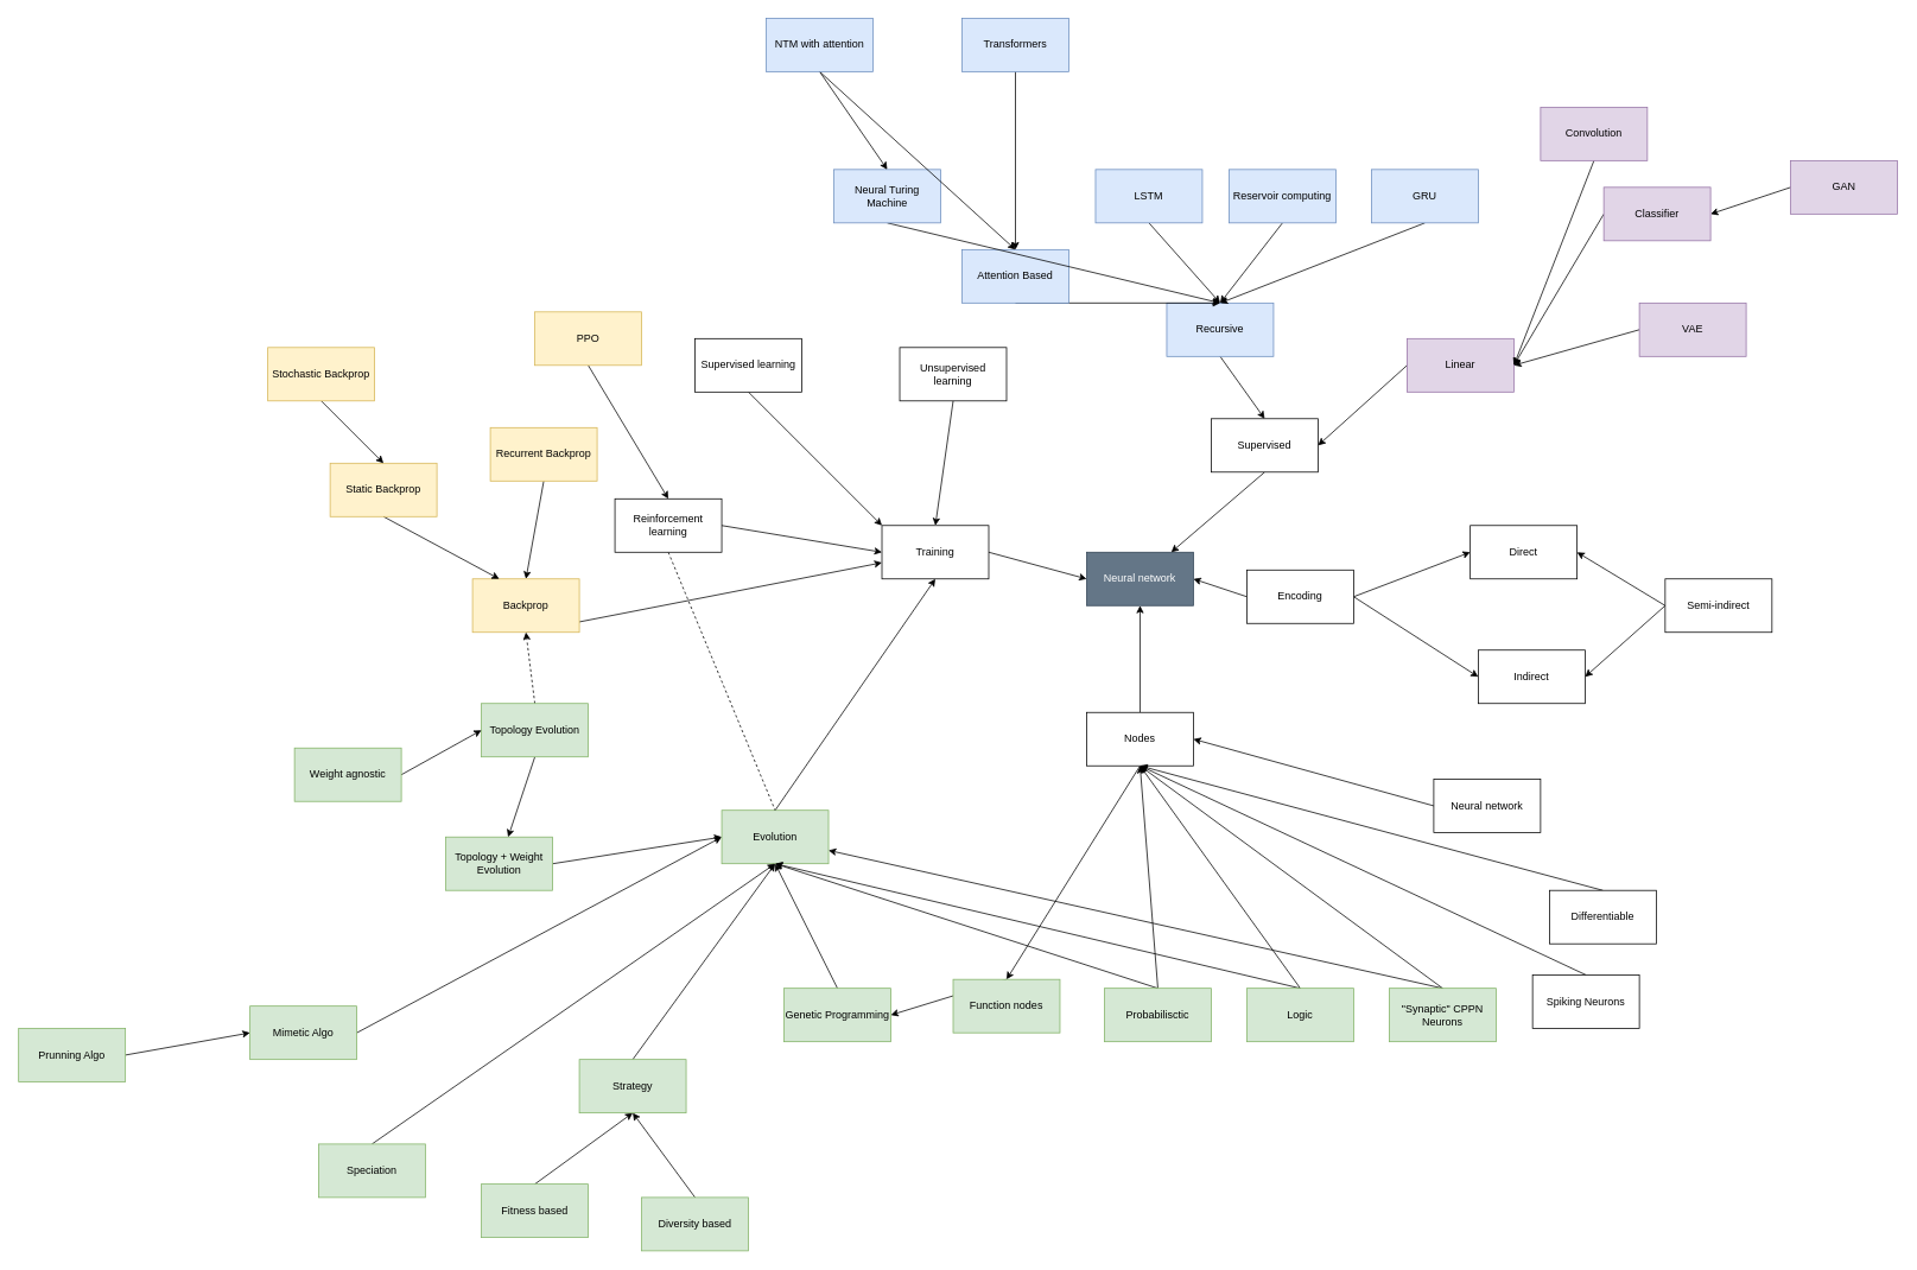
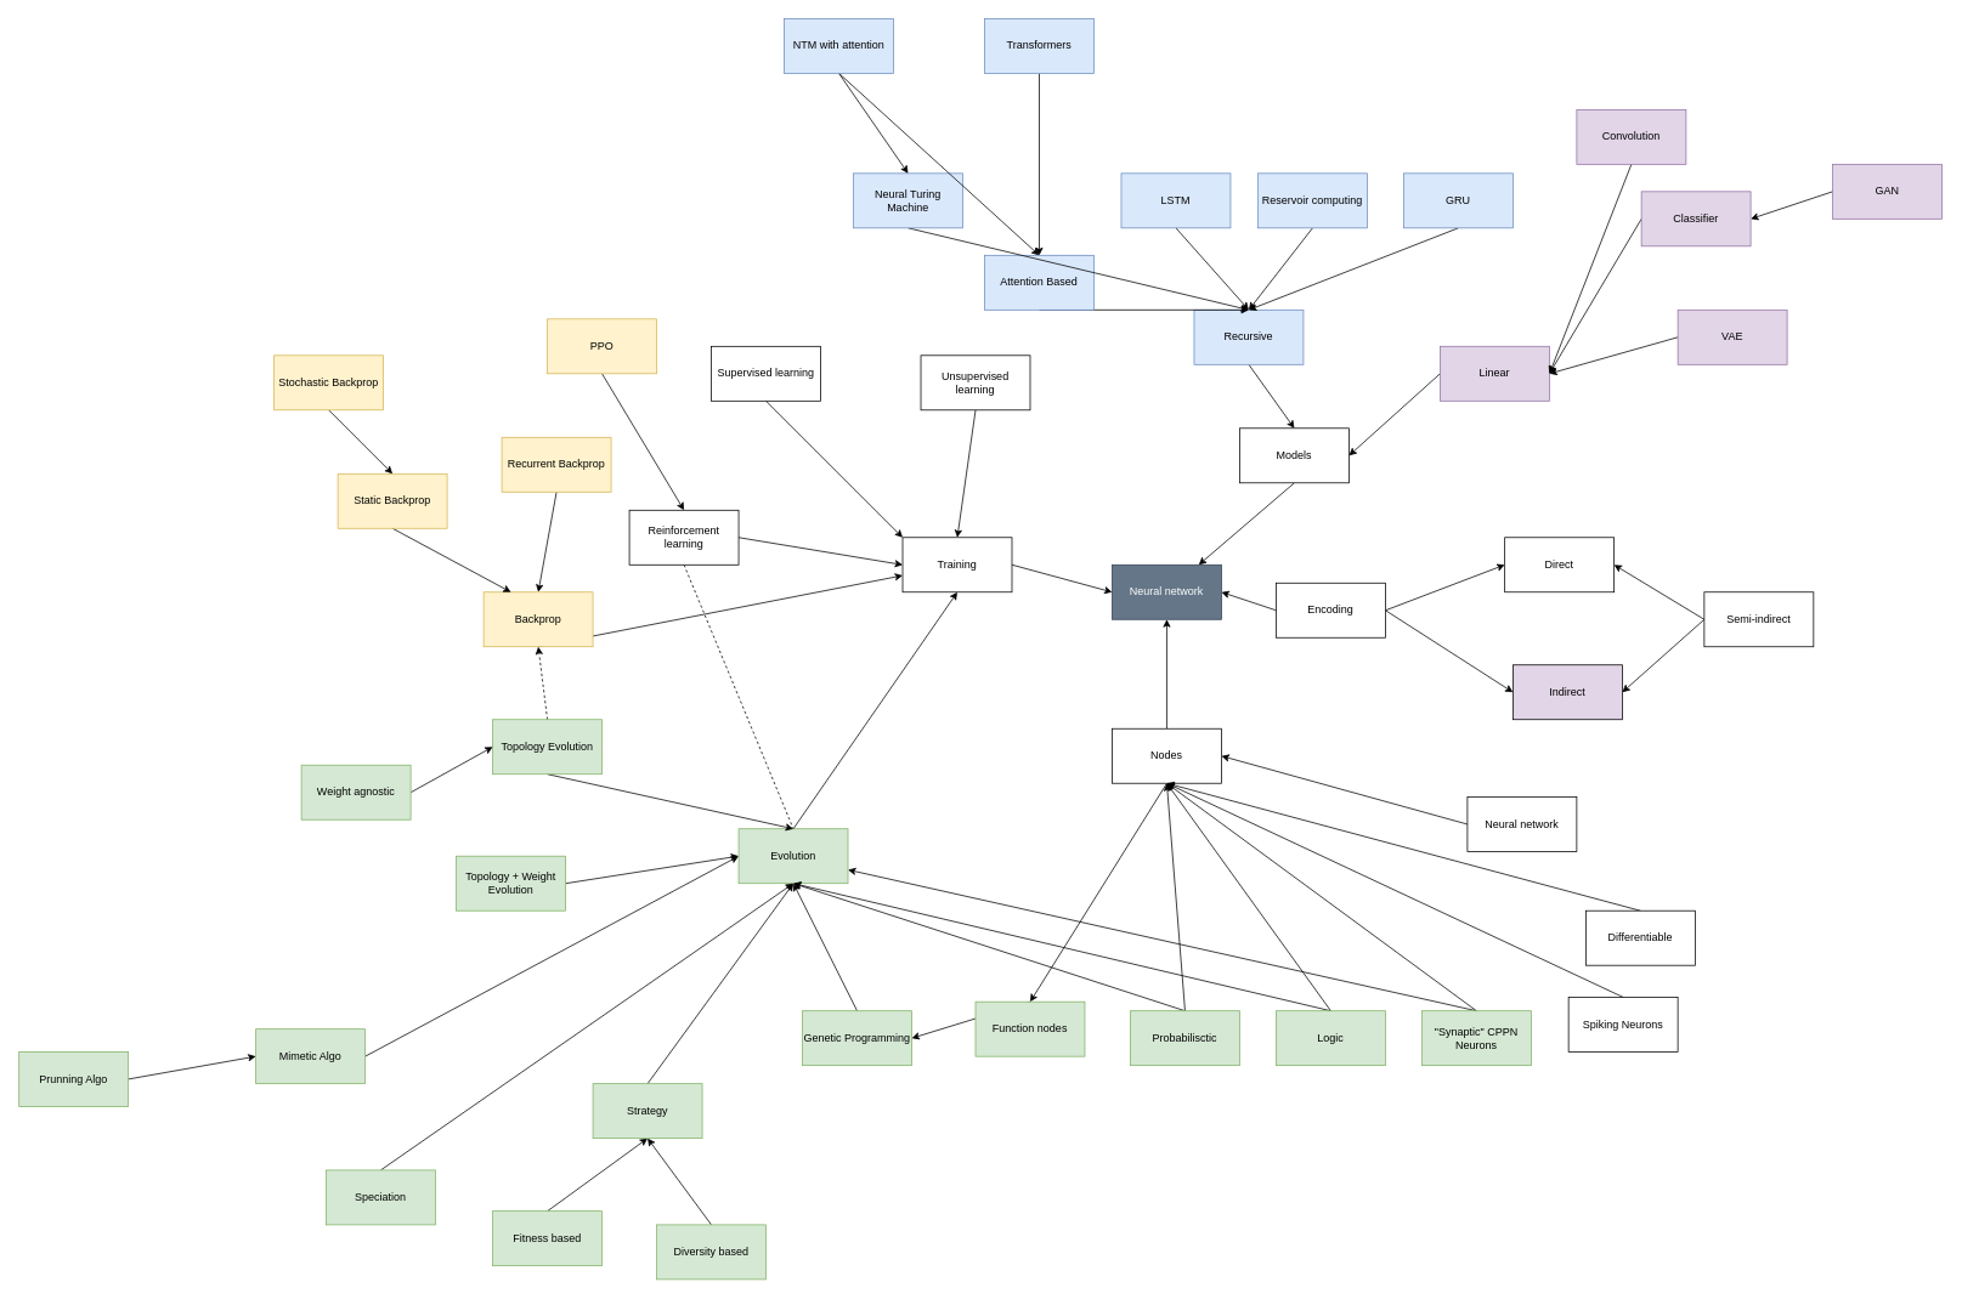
- <mxCell id="4" value="Supervised" style="rounded=0;whiteSpace=wrap;html=1;" parent="1" vertex="1"><mxGeometry x="1360" y="470" width="120" height="60" as="geometry" /></mxCell>
+ <mxCell id="4" value="Models" style="rounded=0;whiteSpace=wrap;html=1;" parent="1" vertex="1"><mxGeometry x="1360" y="470" width="120" height="60" as="geometry" /></mxCell>
- <mxCell id="67" value="Indirect" style="rounded=0;whiteSpace=wrap;html=1;" parent="1" vertex="1"><mxGeometry x="1660" y="730" width="120" height="60" as="geometry" /></mxCell>
+ <mxCell id="67" value="Indirect" style="rounded=0;whiteSpace=wrap;html=1;fillColor=#e1d5e7;" parent="1" vertex="1"><mxGeometry x="1660" y="730" width="120" height="60" as="geometry" /></mxCell>
- <mxCell id="38" style="edgeStyle=none;rounded=0;orthogonalLoop=1;jettySize=auto;html=1;exitX=0.5;exitY=1;exitDx=0;exitDy=0;" parent="1" source="40" target="35" edge="1"><mxGeometry relative="1" as="geometry" /></mxCell>
+ <mxCell id="38" style="edgeStyle=none;rounded=0;orthogonalLoop=1;jettySize=auto;html=1;exitX=0.5;exitY=1;exitDx=0;exitDy=0;entryX=0.5;entryY=0;entryDx=0;entryDy=0;" parent="1" source="40" target="37" edge="1"><mxGeometry relative="1" as="geometry" /></mxCell>
